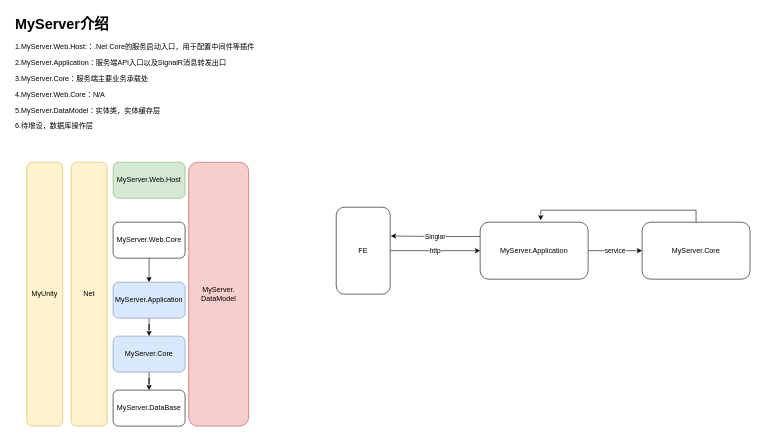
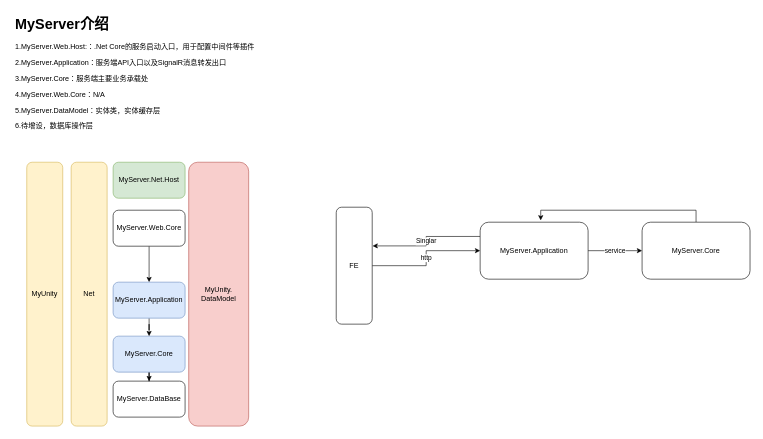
- <mxCell id="2" value="MyServer.Web.Host" style="rounded=1;whiteSpace=wrap;html=1;fillColor=#d5e8d4;strokeColor=#82b366;" parent="1" vertex="1"><mxGeometry x="188" y="270" width="120" height="60" as="geometry" /></mxCell>
+ <mxCell id="2" value="MyServer.Net.Host" style="rounded=1;whiteSpace=wrap;html=1;fillColor=#d5e8d4;strokeColor=#82b366;" parent="1" vertex="1"><mxGeometry x="188" y="270" width="120" height="60" as="geometry" /></mxCell>
- <mxCell id="4" value="MyServer.Web.Core" style="rounded=1;whiteSpace=wrap;html=1;" parent="1" vertex="1"><mxGeometry x="188" y="370" width="120" height="60" as="geometry" /></mxCell>
+ <mxCell id="4" value="MyServer.Web.Core" style="rounded=1;whiteSpace=wrap;html=1;" parent="1" vertex="1"><mxGeometry x="188" y="350" width="120" height="60" as="geometry" /></mxCell>
- <mxCell id="15" value="FE" style="rounded=1;whiteSpace=wrap;html=1;" vertex="1" parent="1"><mxGeometry x="560" y="345" width="90" height="145" as="geometry" /></mxCell>
+ <mxCell id="15" value="FE" style="rounded=1;whiteSpace=wrap;html=1;" vertex="1" parent="1"><mxGeometry x="560" y="345" width="60" height="195" as="geometry" /></mxCell>
- <mxCell id="9" value="MyServer.&lt;br&gt;DataModel" style="rounded=1;whiteSpace=wrap;html=1;fillColor=#f8cecc;strokeColor=#b85450;" parent="1" vertex="1"><mxGeometry x="314" y="270" width="100" height="440" as="geometry" /></mxCell>
+ <mxCell id="9" value="MyUnity.&lt;br&gt;DataModel" style="rounded=1;whiteSpace=wrap;html=1;fillColor=#f8cecc;strokeColor=#b85450;" parent="1" vertex="1"><mxGeometry x="314" y="270" width="100" height="440" as="geometry" /></mxCell>
- <mxCell id="13" value="MyServer.DataBase" style="rounded=1;whiteSpace=wrap;html=1;" parent="1" vertex="1"><mxGeometry x="188" y="650" width="120" height="60" as="geometry" /></mxCell>
+ <mxCell id="13" value="MyServer.DataBase" style="rounded=1;whiteSpace=wrap;html=1;" parent="1" vertex="1"><mxGeometry x="188" y="635" width="120" height="60" as="geometry" /></mxCell>
